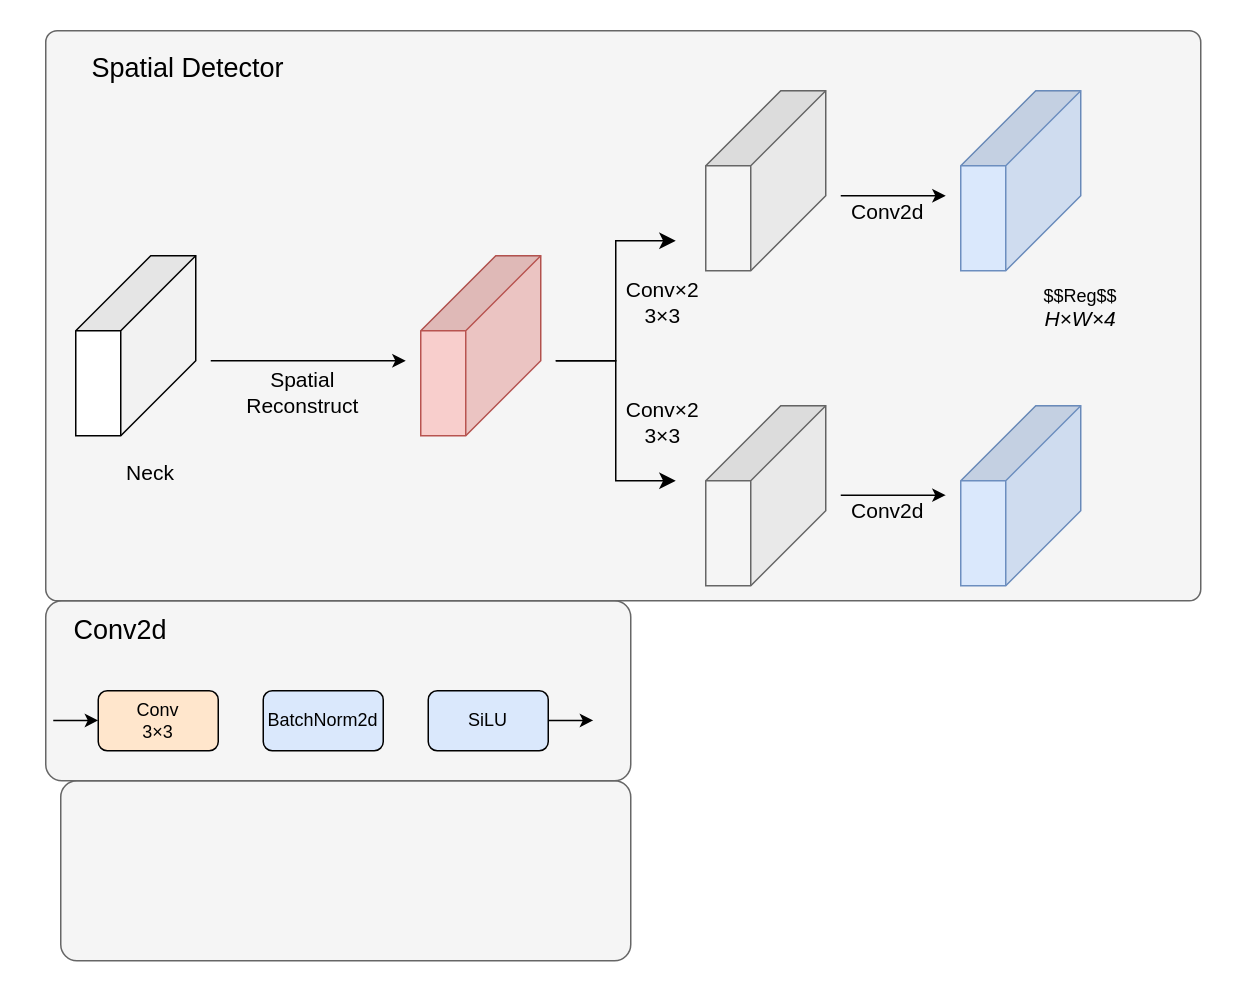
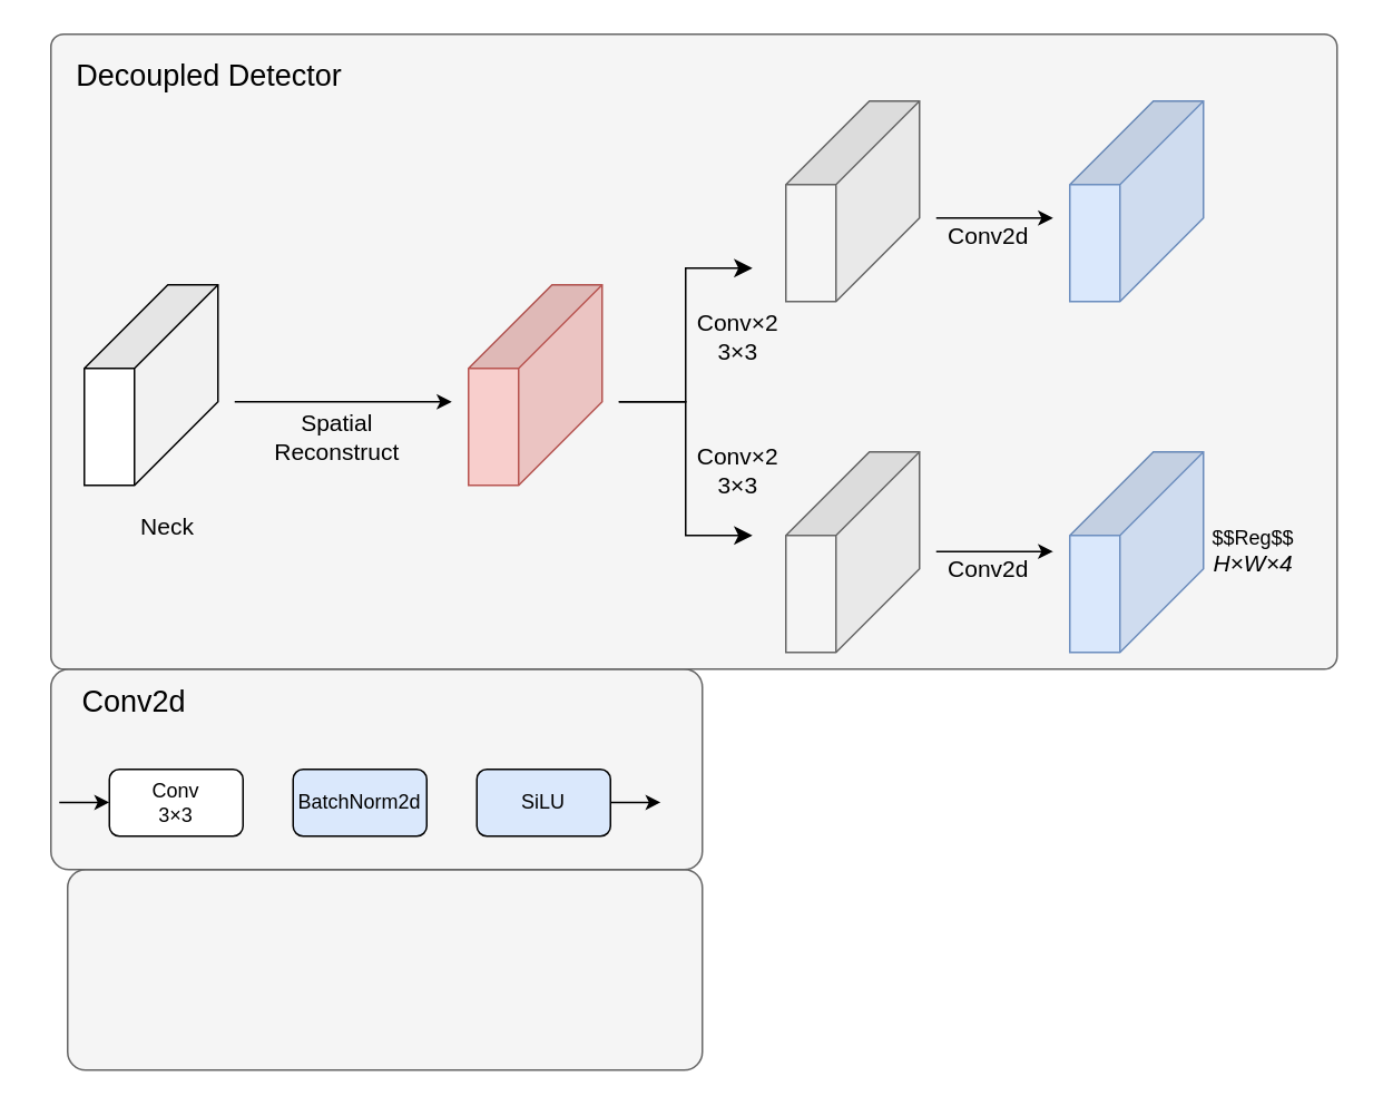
- <mxCell id="29" value="&lt;span style=&quot;font-size: 18px;&quot;&gt;Spatial Detector&lt;/span&gt;" style="text;html=1;align=center;verticalAlign=middle;whiteSpace=wrap;rounded=0;" vertex="1" parent="1"><mxGeometry x="20" y="30" width="210" height="30" as="geometry" /></mxCell>
+ <mxCell id="29" value="&lt;span style=&quot;font-size: 18px;&quot;&gt;Decoupled Detector&lt;/span&gt;" style="text;html=1;align=center;verticalAlign=middle;whiteSpace=wrap;rounded=0;" vertex="1" parent="1"><mxGeometry x="20" y="30" width="210" height="30" as="geometry" /></mxCell>
- <mxCell id="22" value="$$Reg$$&lt;div&gt;&lt;i&gt;&lt;font style=&quot;font-size: 14px;&quot; face=&quot;Helvetica&quot;&gt;H&lt;/font&gt;&lt;span style=&quot;color: light-dark(rgb(0, 0, 0), rgb(255, 255, 255)); font-size: 14px; background-color: transparent;&quot;&gt;×W&lt;/span&gt;&lt;span style=&quot;color: light-dark(rgb(0, 0, 0), rgb(255, 255, 255)); font-size: 14px; background-color: transparent;&quot;&gt;×4&lt;/span&gt;&lt;/i&gt;&lt;/div&gt;" style="text;html=1;align=center;verticalAlign=middle;whiteSpace=wrap;rounded=0;" parent="1" vertex="1"><mxGeometry x="690" y="190" width="60" height="30" as="geometry" /></mxCell>
+ <mxCell id="22" value="$$Reg$$&lt;div&gt;&lt;i&gt;&lt;font style=&quot;font-size: 14px;&quot; face=&quot;Helvetica&quot;&gt;H&lt;/font&gt;&lt;span style=&quot;color: light-dark(rgb(0, 0, 0), rgb(255, 255, 255)); font-size: 14px; background-color: transparent;&quot;&gt;×W&lt;/span&gt;&lt;span style=&quot;color: light-dark(rgb(0, 0, 0), rgb(255, 255, 255)); font-size: 14px; background-color: transparent;&quot;&gt;×4&lt;/span&gt;&lt;/i&gt;&lt;/div&gt;" style="text;html=1;align=center;verticalAlign=middle;whiteSpace=wrap;rounded=0;" parent="1" vertex="1"><mxGeometry x="720" y="315" width="60" height="30" as="geometry" /></mxCell>
- <mxCell id="24" value="Conv&lt;div&gt;3×3&lt;/div&gt;" style="rounded=1;whiteSpace=wrap;html=1;fillColor=#ffe6cc;" vertex="1" parent="1"><mxGeometry x="65" y="460" width="80" height="40" as="geometry" /></mxCell>
+ <mxCell id="24" value="Conv&lt;div&gt;3×3&lt;/div&gt;" style="rounded=1;whiteSpace=wrap;html=1;" vertex="1" parent="1"><mxGeometry x="65" y="460" width="80" height="40" as="geometry" /></mxCell>
